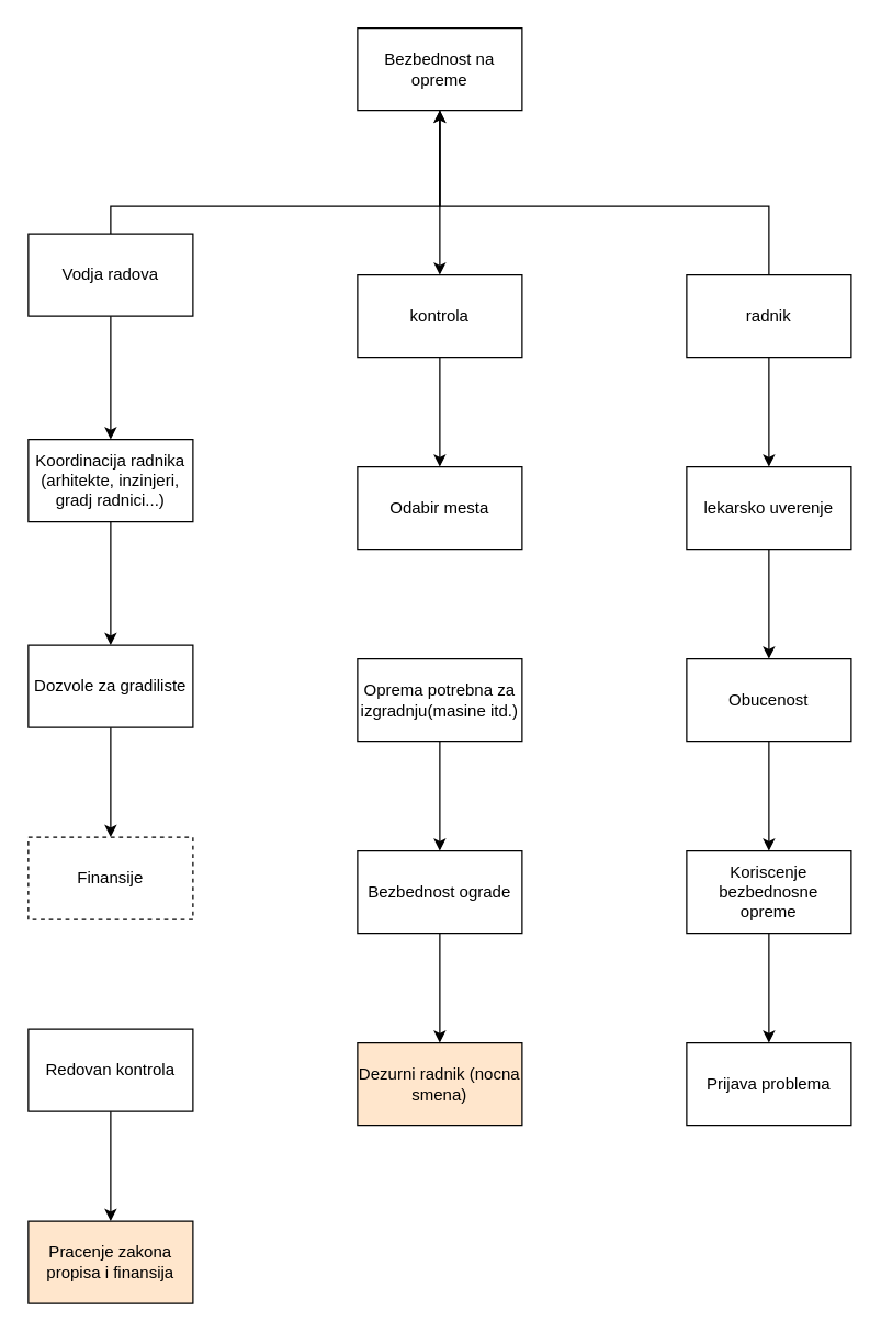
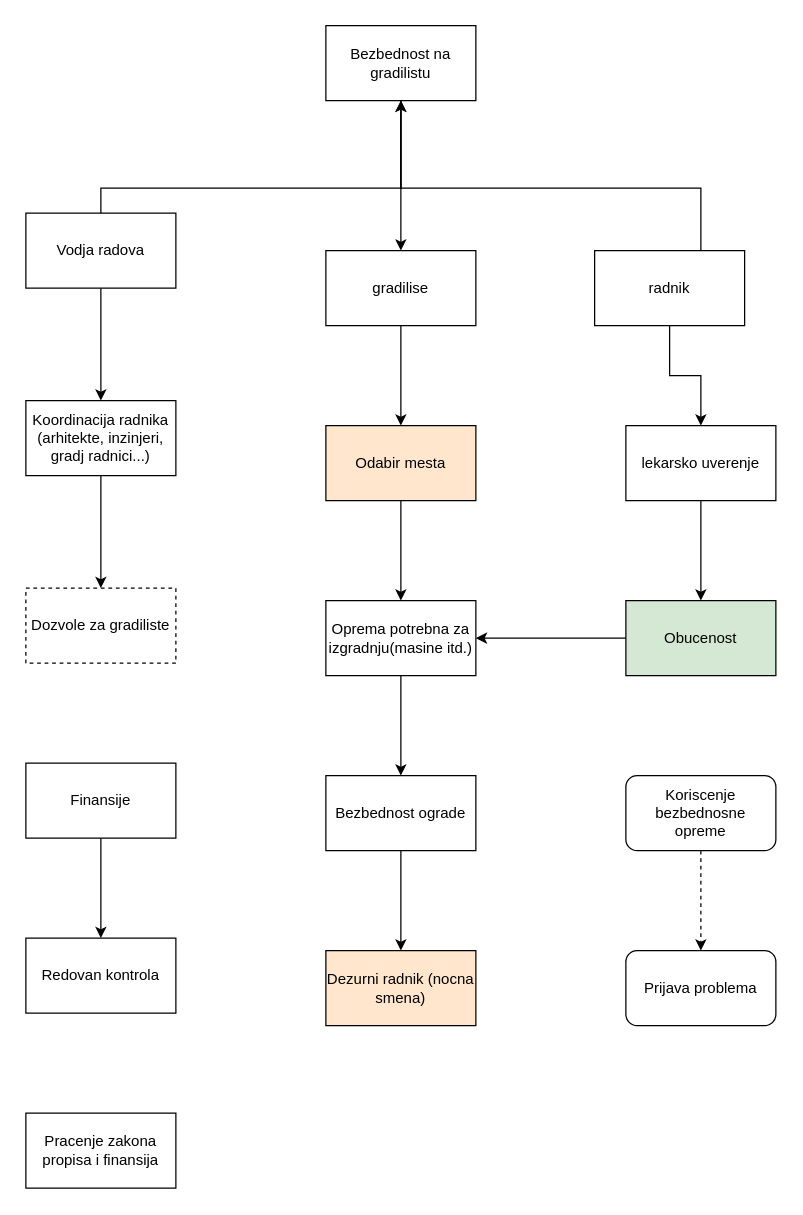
- <mxCell id="33" value="Bezbednost na opreme" style="whiteSpace=wrap;html=1;" vertex="1" parent="1"><mxGeometry x="260" y="20" width="120" height="60" as="geometry" /></mxCell>
+ <mxCell id="33" value="Bezbednost na gradilistu" style="whiteSpace=wrap;html=1;" vertex="1" parent="1"><mxGeometry x="260" y="20" width="120" height="60" as="geometry" /></mxCell>
- <mxCell id="14" value="kontrola" style="rounded=0;whiteSpace=wrap;html=1;" vertex="1" parent="1"><mxGeometry x="260" y="200" width="120" height="60" as="geometry" /></mxCell>
+ <mxCell id="14" value="gradilise" style="rounded=0;whiteSpace=wrap;html=1;" vertex="1" parent="1"><mxGeometry x="260" y="200" width="120" height="60" as="geometry" /></mxCell>
- <mxCell id="24" value="radnik" style="rounded=0;whiteSpace=wrap;html=1;" vertex="1" parent="1"><mxGeometry x="500" y="200" width="120" height="60" as="geometry" /></mxCell>
+ <mxCell id="24" value="radnik" style="rounded=0;whiteSpace=wrap;html=1;" vertex="1" parent="1"><mxGeometry x="475" y="200" width="120" height="60" as="geometry" /></mxCell>
- <mxCell id="16" value="Odabir mesta" style="rounded=0;whiteSpace=wrap;html=1;" vertex="1" parent="1"><mxGeometry x="260" y="340" width="120" height="60" as="geometry" /></mxCell>
+ <mxCell id="16" value="Odabir mesta" style="rounded=0;whiteSpace=wrap;html=1;fillColor=#ffe6cc;" vertex="1" parent="1"><mxGeometry x="260" y="340" width="120" height="60" as="geometry" /></mxCell>
+ <mxCell id="15" value="" style="edgeStyle=orthogonalEdgeStyle;rounded=0;orthogonalLoop=1;jettySize=auto;html=1;" edge="1" parent="1" source="16" target="18"><mxGeometry relative="1" as="geometry" /></mxCell>
- <mxCell id="6" value="Dozvole za gradiliste" style="rounded=0;whiteSpace=wrap;html=1;" vertex="1" parent="1"><mxGeometry x="20" y="470" width="120" height="60" as="geometry" /></mxCell>
+ <mxCell id="6" value="Dozvole za gradiliste" style="rounded=0;whiteSpace=wrap;html=1;dashed=1;" vertex="1" parent="1"><mxGeometry x="20" y="470" width="120" height="60" as="geometry" /></mxCell>
- <mxCell id="28" value="Obucenost" style="rounded=0;whiteSpace=wrap;html=1;" vertex="1" parent="1"><mxGeometry x="500" y="480" width="120" height="60" as="geometry" /></mxCell>
+ <mxCell id="28" value="Obucenost" style="rounded=0;whiteSpace=wrap;html=1;fillColor=#d5e8d4;" vertex="1" parent="1"><mxGeometry x="500" y="480" width="120" height="60" as="geometry" /></mxCell>
- <mxCell id="5" value="" style="edgeStyle=orthogonalEdgeStyle;rounded=0;orthogonalLoop=1;jettySize=auto;html=1;" edge="1" parent="1" source="6" target="8"><mxGeometry relative="1" as="geometry" /></mxCell>
- <mxCell id="27" value="" style="edgeStyle=orthogonalEdgeStyle;rounded=0;orthogonalLoop=1;jettySize=auto;html=1;" edge="1" parent="1" source="28" target="30"><mxGeometry relative="1" as="geometry" /></mxCell>
+ <mxCell id="27" value="" style="edgeStyle=orthogonalEdgeStyle;rounded=0;orthogonalLoop=1;jettySize=auto;html=1;" edge="1" parent="1" source="28" target="18"><mxGeometry relative="1" as="geometry" /></mxCell>
- <mxCell id="8" value="Finansije" style="rounded=0;whiteSpace=wrap;html=1;dashed=1;" vertex="1" parent="1"><mxGeometry x="20" y="610" width="120" height="60" as="geometry" /></mxCell>
+ <mxCell id="8" value="Finansije" style="rounded=0;whiteSpace=wrap;html=1;" vertex="1" parent="1"><mxGeometry x="20" y="610" width="120" height="60" as="geometry" /></mxCell>
- <mxCell id="30" value="Koriscenje bezbednosne &lt;br&gt;opreme" style="whiteSpace=wrap;html=1;rounded=0;" vertex="1" parent="1"><mxGeometry x="500" y="620" width="120" height="60" as="geometry" /></mxCell>
+ <mxCell id="30" value="Koriscenje bezbednosne &lt;br&gt;opreme" style="whiteSpace=wrap;html=1;rounded=1;" vertex="1" parent="1"><mxGeometry x="500" y="620" width="120" height="60" as="geometry" /></mxCell>
+ <mxCell id="7" value="" style="edgeStyle=orthogonalEdgeStyle;rounded=0;orthogonalLoop=1;jettySize=auto;html=1;" edge="1" parent="1" source="8" target="10"><mxGeometry relative="1" as="geometry" /></mxCell>
- <mxCell id="29" value="" style="edgeStyle=orthogonalEdgeStyle;rounded=0;orthogonalLoop=1;jettySize=auto;html=1;" edge="1" parent="1" source="30" target="31"><mxGeometry relative="1" as="geometry" /></mxCell>
+ <mxCell id="29" value="" style="edgeStyle=orthogonalEdgeStyle;rounded=0;orthogonalLoop=1;jettySize=auto;html=1;dashed=1;" edge="1" parent="1" source="30" target="31"><mxGeometry relative="1" as="geometry" /></mxCell>
- <mxCell id="31" value="Prijava problema" style="whiteSpace=wrap;html=1;rounded=0;" vertex="1" parent="1"><mxGeometry x="500" y="760" width="120" height="60" as="geometry" /></mxCell>
+ <mxCell id="31" value="Prijava problema" style="whiteSpace=wrap;html=1;rounded=1;" vertex="1" parent="1"><mxGeometry x="500" y="760" width="120" height="60" as="geometry" /></mxCell>
- <mxCell id="9" value="" style="edgeStyle=orthogonalEdgeStyle;rounded=0;orthogonalLoop=1;jettySize=auto;html=1;" edge="1" parent="1" source="10" target="34"><mxGeometry relative="1" as="geometry" /></mxCell>
- <mxCell id="34" value="Pracenje zakona propisa i finansija" style="whiteSpace=wrap;html=1;rounded=0;fillColor=#ffe6cc;" vertex="1" parent="1"><mxGeometry x="20" y="890" width="120" height="60" as="geometry" /></mxCell>
+ <mxCell id="34" value="Pracenje zakona propisa i finansija" style="whiteSpace=wrap;html=1;rounded=0;" vertex="1" parent="1"><mxGeometry x="20" y="890" width="120" height="60" as="geometry" /></mxCell>
